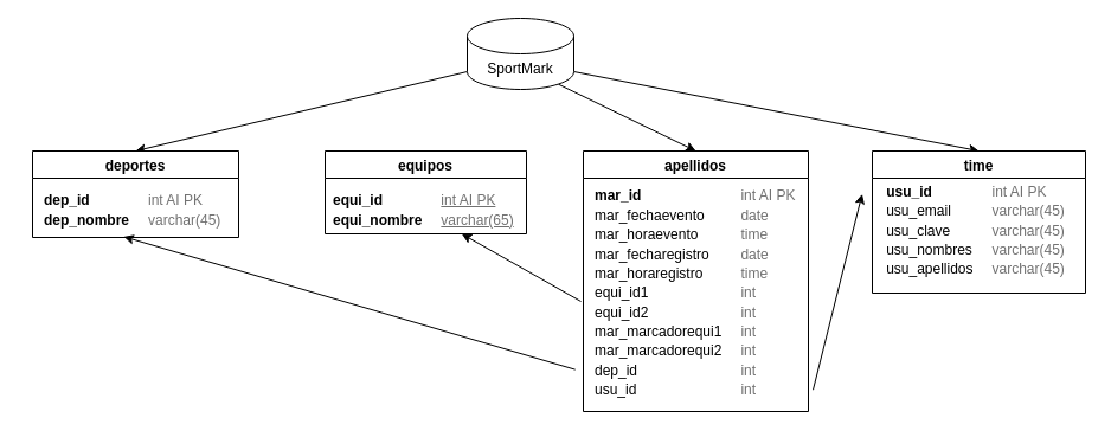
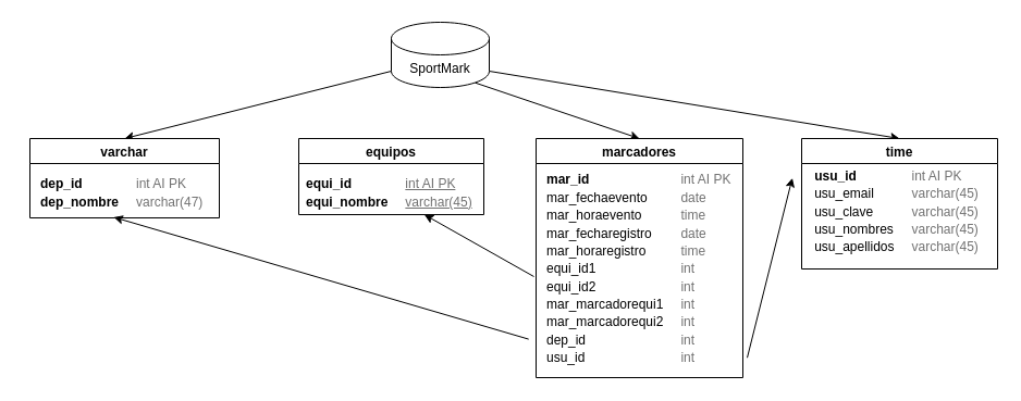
- <mxCell id="5" value="SportMark" style="shape=cylinder3;whiteSpace=wrap;html=1;boundedLbl=1;backgroundOutline=1;size=15;" vertex="1" parent="1"><mxGeometry x="394" y="15" width="90" height="60" as="geometry" /></mxCell>
+ <mxCell id="5" value="SportMark" style="shape=cylinder3;whiteSpace=wrap;html=1;boundedLbl=1;backgroundOutline=1;size=15;" vertex="1" parent="1"><mxGeometry x="359" y="20" width="90" height="60" as="geometry" /></mxCell>
- <mxCell id="11" value="deportes" style="swimlane;" vertex="1" parent="1"><mxGeometry x="27" y="127" width="174" height="73" as="geometry" /></mxCell>
+ <mxCell id="11" value="varchar" style="swimlane;" vertex="1" parent="1"><mxGeometry x="27" y="127" width="174" height="73" as="geometry" /></mxCell>
- <mxCell id="8" value="apellidos" style="swimlane;startSize=23;" vertex="1" parent="1"><mxGeometry x="492" y="127" width="190" height="220" as="geometry" /></mxCell>
+ <mxCell id="8" value="marcadores" style="swimlane;startSize=23;" vertex="1" parent="1"><mxGeometry x="492" y="127" width="190" height="220" as="geometry" /></mxCell>
- <mxCell id="12" value="&lt;table style=&quot;border-left-style: none ; border-top-style: none ; border-right-style: none ; border-bottom-style: none ; border-collapse: collapse&quot;&gt;&lt;tbody&gt;&lt;tr&gt;&lt;td style=&quot;border-left-style: none ; border-top-style: none ; border-right-style: none ; border-bottom-style: none ; padding-left: 15px&quot;&gt;&lt;b&gt;dep_id&lt;/b&gt;&lt;/td&gt;&lt;td style=&quot;border-left-style: none ; border-top-style: none ; border-right-style: none ; border-bottom-style: none ; padding-left: 15px&quot;&gt;&lt;font color=&quot;#717171&quot;&gt;int AI PK&lt;/font&gt;&lt;/td&gt;&lt;/tr&gt;&lt;tr&gt;&lt;td style=&quot;border-left-style: none ; border-top-style: none ; border-right-style: none ; border-bottom-style: none ; padding-left: 15px&quot;&gt;&lt;b&gt;dep_nombre&lt;/b&gt;&lt;/td&gt;&lt;td style=&quot;border-left-style: none ; border-top-style: none ; border-right-style: none ; border-bottom-style: none ; padding-left: 15px&quot;&gt;&lt;font color=&quot;#717171&quot;&gt;varchar(45)&lt;/font&gt;&lt;/td&gt;&lt;/tr&gt;&lt;/tbody&gt;&lt;/table&gt;" style="text;html=1;align=left;verticalAlign=middle;resizable=0;points=[];autosize=1;strokeColor=none;fillColor=none;" vertex="1" parent="11"><mxGeometry x="-7" y="32" width="175" height="36" as="geometry" /></mxCell>
+ <mxCell id="12" value="&lt;table style=&quot;border-left-style: none ; border-top-style: none ; border-right-style: none ; border-bottom-style: none ; border-collapse: collapse&quot;&gt;&lt;tbody&gt;&lt;tr&gt;&lt;td style=&quot;border-left-style: none ; border-top-style: none ; border-right-style: none ; border-bottom-style: none ; padding-left: 15px&quot;&gt;&lt;b&gt;dep_id&lt;/b&gt;&lt;/td&gt;&lt;td style=&quot;border-left-style: none ; border-top-style: none ; border-right-style: none ; border-bottom-style: none ; padding-left: 15px&quot;&gt;&lt;font color=&quot;#717171&quot;&gt;int AI PK&lt;/font&gt;&lt;/td&gt;&lt;/tr&gt;&lt;tr&gt;&lt;td style=&quot;border-left-style: none ; border-top-style: none ; border-right-style: none ; border-bottom-style: none ; padding-left: 15px&quot;&gt;&lt;b&gt;dep_nombre&lt;/b&gt;&lt;/td&gt;&lt;td style=&quot;border-left-style: none ; border-top-style: none ; border-right-style: none ; border-bottom-style: none ; padding-left: 15px&quot;&gt;&lt;font color=&quot;#717171&quot;&gt;varchar(47)&lt;/font&gt;&lt;/td&gt;&lt;/tr&gt;&lt;/tbody&gt;&lt;/table&gt;" style="text;html=1;align=left;verticalAlign=middle;resizable=0;points=[];autosize=1;strokeColor=none;fillColor=none;" vertex="1" parent="11"><mxGeometry x="-7" y="32" width="175" height="36" as="geometry" /></mxCell>
- <mxCell id="10" value="&lt;table style=&quot;border-left-style: none ; border-top-style: none ; border-right-style: none ; border-bottom-style: none ; border-collapse: collapse&quot;&gt;&lt;tbody&gt;&lt;tr&gt;&lt;td style=&quot;border-left-style: none ; border-top-style: none ; border-right-style: none ; border-bottom-style: none ; padding-left: 15px&quot;&gt;&lt;b&gt;equi_id&lt;/b&gt;&lt;/td&gt;&lt;td style=&quot;border-left-style: none ; border-top-style: none ; border-right-style: none ; border-bottom-style: none ; padding-left: 15px&quot;&gt;&lt;font color=&quot;#717171&quot;&gt;&lt;u&gt;int AI PK&lt;/u&gt;&lt;/font&gt;&lt;/td&gt;&lt;/tr&gt;&lt;tr&gt;&lt;td style=&quot;border-left-style: none ; border-top-style: none ; border-right-style: none ; border-bottom-style: none ; padding-left: 15px&quot;&gt;&lt;b&gt;equi_nombre&lt;/b&gt;&lt;/td&gt;&lt;td style=&quot;border-left-style: none ; border-top-style: none ; border-right-style: none ; border-bottom-style: none ; padding-left: 15px&quot;&gt;&lt;font color=&quot;#717171&quot;&gt;&lt;u&gt;varchar(65)&lt;/u&gt;&lt;/font&gt;&lt;/td&gt;&lt;/tr&gt;&lt;/tbody&gt;&lt;/table&gt;" style="text;html=1;align=left;verticalAlign=middle;resizable=0;points=[];autosize=1;strokeColor=none;fillColor=none;" vertex="1" parent="9"><mxGeometry x="-10" y="30" width="180" height="40" as="geometry" /></mxCell>
+ <mxCell id="10" value="&lt;table style=&quot;border-left-style: none ; border-top-style: none ; border-right-style: none ; border-bottom-style: none ; border-collapse: collapse&quot;&gt;&lt;tbody&gt;&lt;tr&gt;&lt;td style=&quot;border-left-style: none ; border-top-style: none ; border-right-style: none ; border-bottom-style: none ; padding-left: 15px&quot;&gt;&lt;b&gt;equi_id&lt;/b&gt;&lt;/td&gt;&lt;td style=&quot;border-left-style: none ; border-top-style: none ; border-right-style: none ; border-bottom-style: none ; padding-left: 15px&quot;&gt;&lt;font color=&quot;#717171&quot;&gt;&lt;u&gt;int AI PK&lt;/u&gt;&lt;/font&gt;&lt;/td&gt;&lt;/tr&gt;&lt;tr&gt;&lt;td style=&quot;border-left-style: none ; border-top-style: none ; border-right-style: none ; border-bottom-style: none ; padding-left: 15px&quot;&gt;&lt;b&gt;equi_nombre&lt;/b&gt;&lt;/td&gt;&lt;td style=&quot;border-left-style: none ; border-top-style: none ; border-right-style: none ; border-bottom-style: none ; padding-left: 15px&quot;&gt;&lt;font color=&quot;#717171&quot;&gt;&lt;u&gt;varchar(45)&lt;/u&gt;&lt;/font&gt;&lt;/td&gt;&lt;/tr&gt;&lt;/tbody&gt;&lt;/table&gt;" style="text;html=1;align=left;verticalAlign=middle;resizable=0;points=[];autosize=1;strokeColor=none;fillColor=none;" vertex="1" parent="9"><mxGeometry x="-10" y="30" width="180" height="40" as="geometry" /></mxCell>
